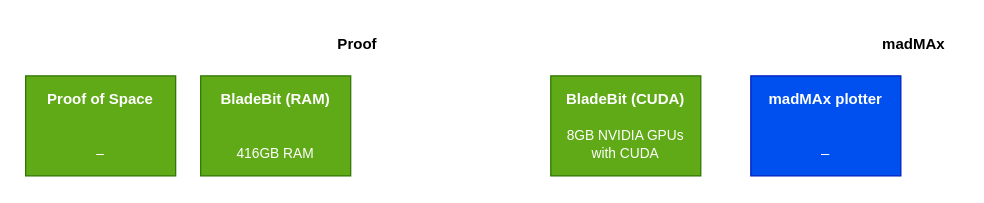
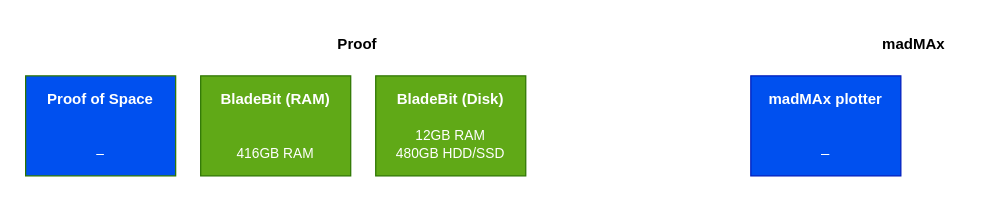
- <mxCell id="8" value="&lt;b&gt;Proof of Space&lt;br&gt;&lt;/b&gt;&lt;font style=&quot;font-size: 11px;&quot;&gt;&lt;br&gt;&lt;br&gt;–&lt;br&gt;&lt;/font&gt;" style="rounded=0;whiteSpace=wrap;html=1;fillColor=#60a917;fontColor=#ffffff;strokeColor=#2D7600;" vertex="1" parent="1"><mxGeometry x="20" y="60" width="120" height="80" as="geometry" /></mxCell>
+ <mxCell id="8" value="&lt;b&gt;Proof of Space&lt;br&gt;&lt;/b&gt;&lt;font style=&quot;font-size: 11px;&quot;&gt;&lt;br&gt;&lt;br&gt;–&lt;br&gt;&lt;/font&gt;" style="rounded=0;whiteSpace=wrap;html=1;fillColor=#0050ef;fontColor=#ffffff;strokeColor=#2D7600;" vertex="1" parent="1"><mxGeometry x="20" y="60" width="120" height="80" as="geometry" /></mxCell>
+ <mxCell id="3" value="&lt;b&gt;BladeBit (Disk)&lt;br&gt;&lt;/b&gt;&lt;font style=&quot;font-size: 11px;&quot;&gt;&lt;br&gt;12GB RAM&lt;br&gt;480GB HDD/SSD&lt;br&gt;&lt;/font&gt;" style="rounded=0;whiteSpace=wrap;html=1;fillColor=#60a917;fontColor=#ffffff;strokeColor=#2D7600;" parent="1" vertex="1"><mxGeometry x="300" y="60" width="120" height="80" as="geometry" /></mxCell>
- <mxCell id="4" value="&lt;b&gt;BladeBit (CUDA)&lt;br&gt;&lt;/b&gt;&lt;font style=&quot;font-size: 11px;&quot;&gt;&lt;br&gt;8GB NVIDIA GPUs&lt;br&gt;with CUDA&lt;br&gt;&lt;/font&gt;" style="rounded=0;whiteSpace=wrap;html=1;fillColor=#60a917;fontColor=#ffffff;strokeColor=#2D7600;" parent="1" vertex="1"><mxGeometry x="440" y="60" width="120" height="80" as="geometry" /></mxCell>
